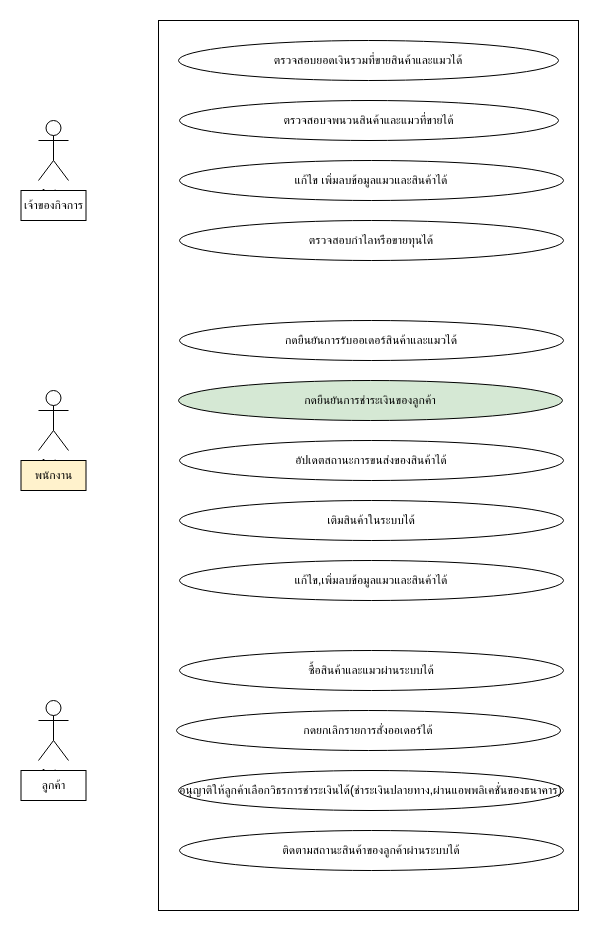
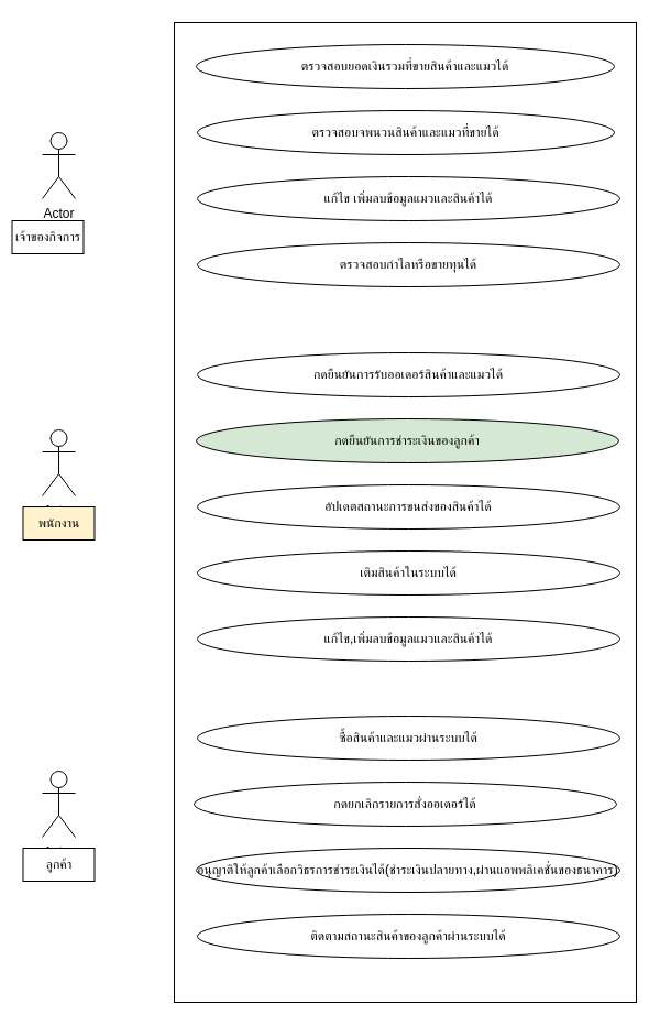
- <mxCell id="6" value="เจ้าของกิจการ" style="rounded=0;whiteSpace=wrap;html=1;" vertex="1" parent="1"><mxGeometry x="20.5" y="190" width="65" height="30" as="geometry" /></mxCell>
+ <mxCell id="6" value="เจ้าของกิจการ" style="rounded=0;whiteSpace=wrap;html=1;" vertex="1" parent="1"><mxGeometry x="10.5" y="200" width="65" height="30" as="geometry" /></mxCell>
